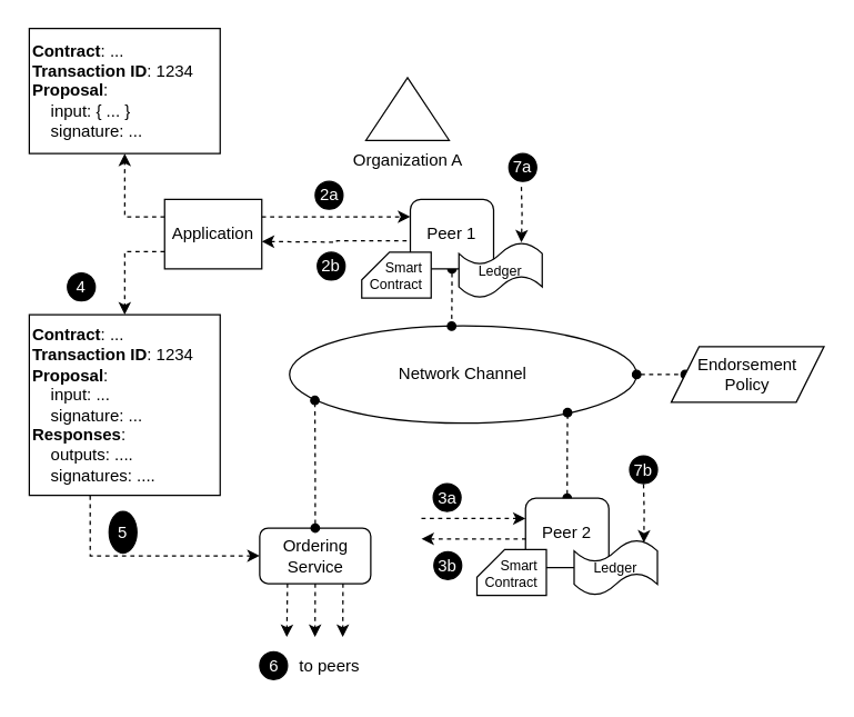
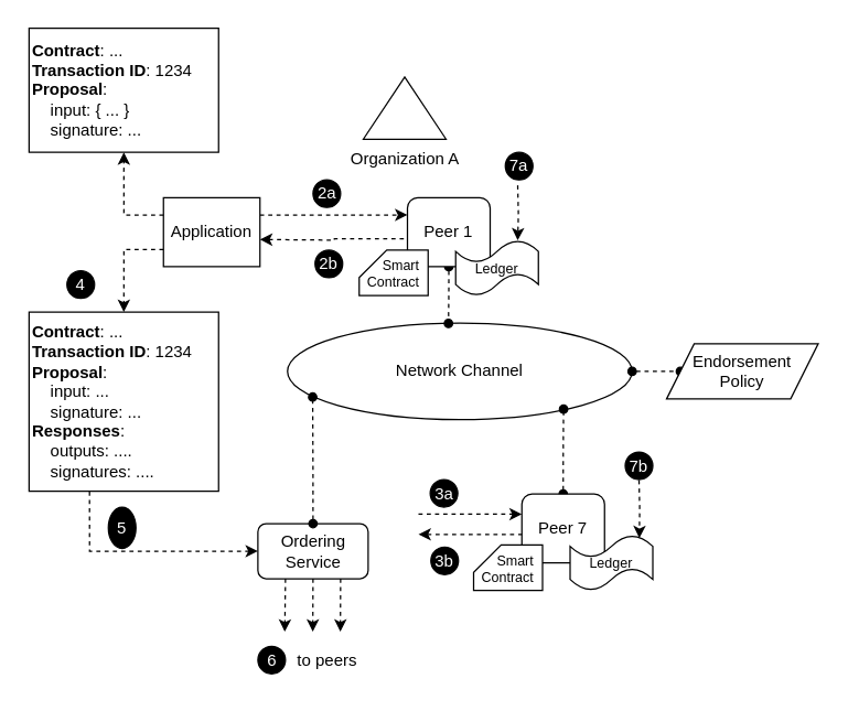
- <mxCell id="24" value="Peer 2" style="rounded=1;whiteSpace=wrap;html=1;fontColor=#000000;fillColor=#FFFFFF;" parent="1" vertex="1"><mxGeometry x="378" y="358" width="60" height="50" as="geometry" /></mxCell>
+ <mxCell id="24" value="Peer 7" style="rounded=1;whiteSpace=wrap;html=1;fontColor=#000000;fillColor=#FFFFFF;" parent="1" vertex="1"><mxGeometry x="378" y="358" width="60" height="50" as="geometry" /></mxCell>
